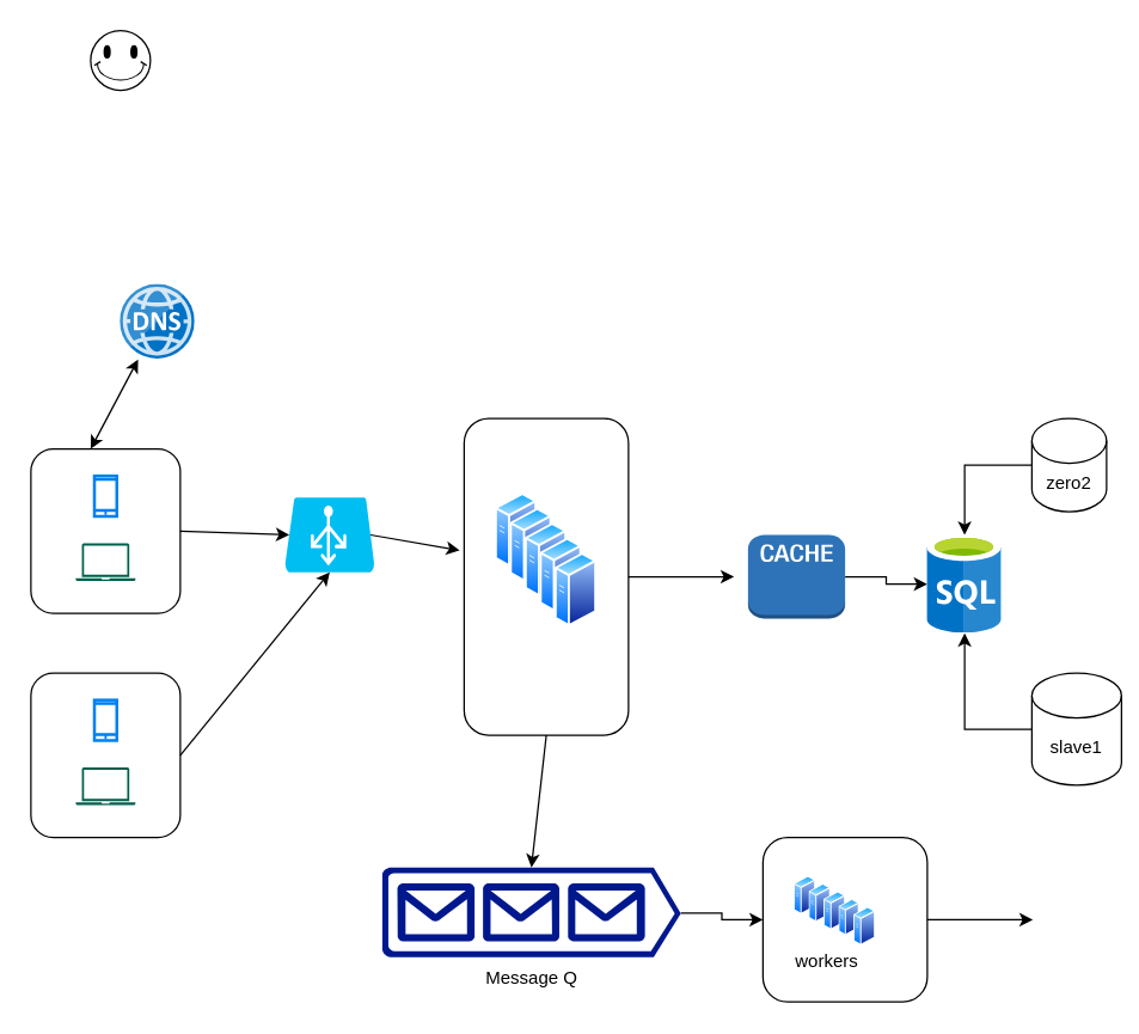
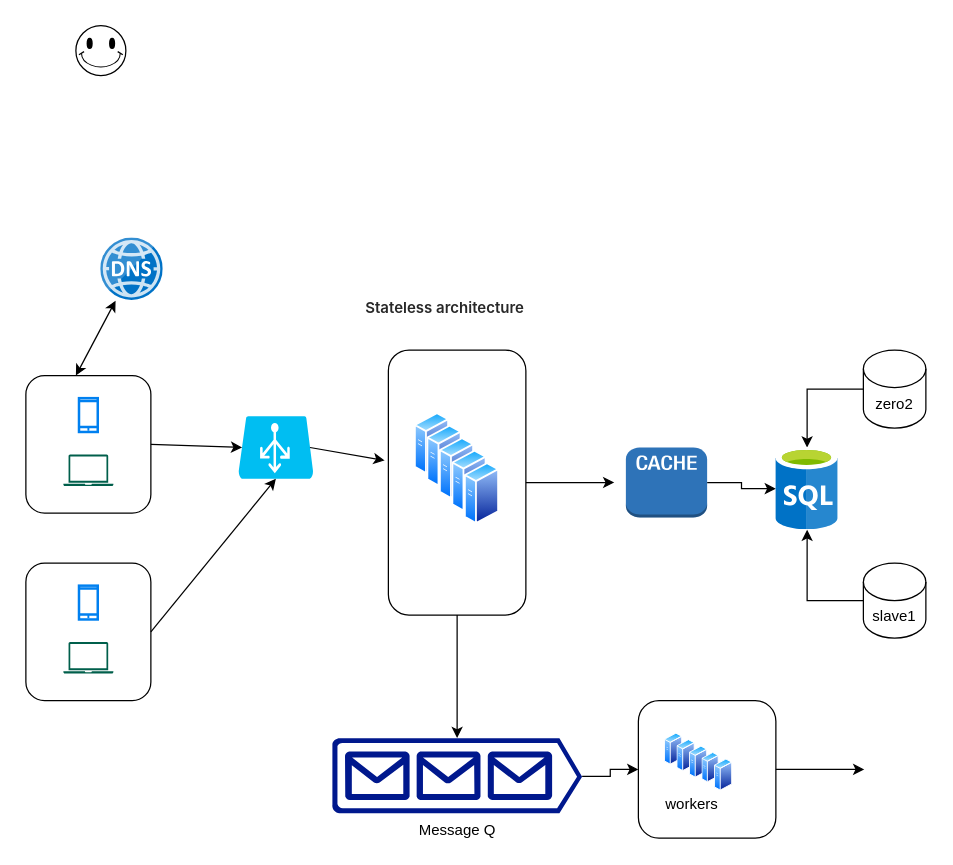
+ <mxCell id="11" value="&lt;h3 style=&quot;box-sizing: border-box; outline: none; font-family: -apple-system, &amp;quot;system-ui&amp;quot;, &amp;quot;Segoe UI&amp;quot;, &amp;quot;PingFang SC&amp;quot;, &amp;quot;Hiragino Sans GB&amp;quot;, &amp;quot;Microsoft YaHei&amp;quot;, &amp;quot;Helvetica Neue&amp;quot;, Helvetica, Arial, sans-serif, &amp;quot;Apple Color Emoji&amp;quot;, &amp;quot;Segoe UI Emoji&amp;quot;, &amp;quot;Segoe UI Symbol&amp;quot;; margin-top: 0px; margin-bottom: 10px; color: rgb(40, 40, 40); font-weight: 600; font-size: 12px; line-height: 37px; font-style: normal; font-variant-ligatures: normal; font-variant-caps: normal; letter-spacing: normal; orphans: 2; text-align: start; text-indent: 0px; text-transform: none; widows: 2; word-spacing: 0px; -webkit-text-stroke-width: 0px; text-decoration-thickness: initial; text-decoration-style: initial; text-decoration-color: initial;&quot;&gt;Stateless architecture&lt;/h3&gt;" style="text;whiteSpace=wrap;html=1;fontSize=12;" vertex="1" parent="1"><mxGeometry x="290" y="220" width="150" height="40" as="geometry" /></mxCell>
- <mxCell id="3" value="slave1" style="shape=cylinder3;whiteSpace=wrap;html=1;boundedLbl=1;backgroundOutline=1;size=15;" vertex="1" parent="1"><mxGeometry x="690" y="450" width="60" height="75" as="geometry" /></mxCell>
+ <mxCell id="3" value="slave1" style="shape=cylinder3;whiteSpace=wrap;html=1;boundedLbl=1;backgroundOutline=1;size=15;" vertex="1" parent="1"><mxGeometry x="690" y="450" width="50" height="60" as="geometry" /></mxCell>
- <mxCell id="34" value="Message Q" style="sketch=0;aspect=fixed;pointerEvents=1;shadow=0;dashed=0;html=1;strokeColor=none;labelPosition=center;verticalLabelPosition=bottom;verticalAlign=top;align=center;fillColor=#00188D;shape=mxgraph.azure.queue_generic" vertex="1" parent="1"><mxGeometry x="255" y="580" width="200" height="60" as="geometry" /></mxCell>
+ <mxCell id="34" value="Message Q" style="sketch=0;aspect=fixed;pointerEvents=1;shadow=0;dashed=0;html=1;strokeColor=none;labelPosition=center;verticalLabelPosition=bottom;verticalAlign=top;align=center;fillColor=#00188D;shape=mxgraph.azure.queue_generic" vertex="1" parent="1"><mxGeometry x="265" y="590" width="200" height="60" as="geometry" /></mxCell>
